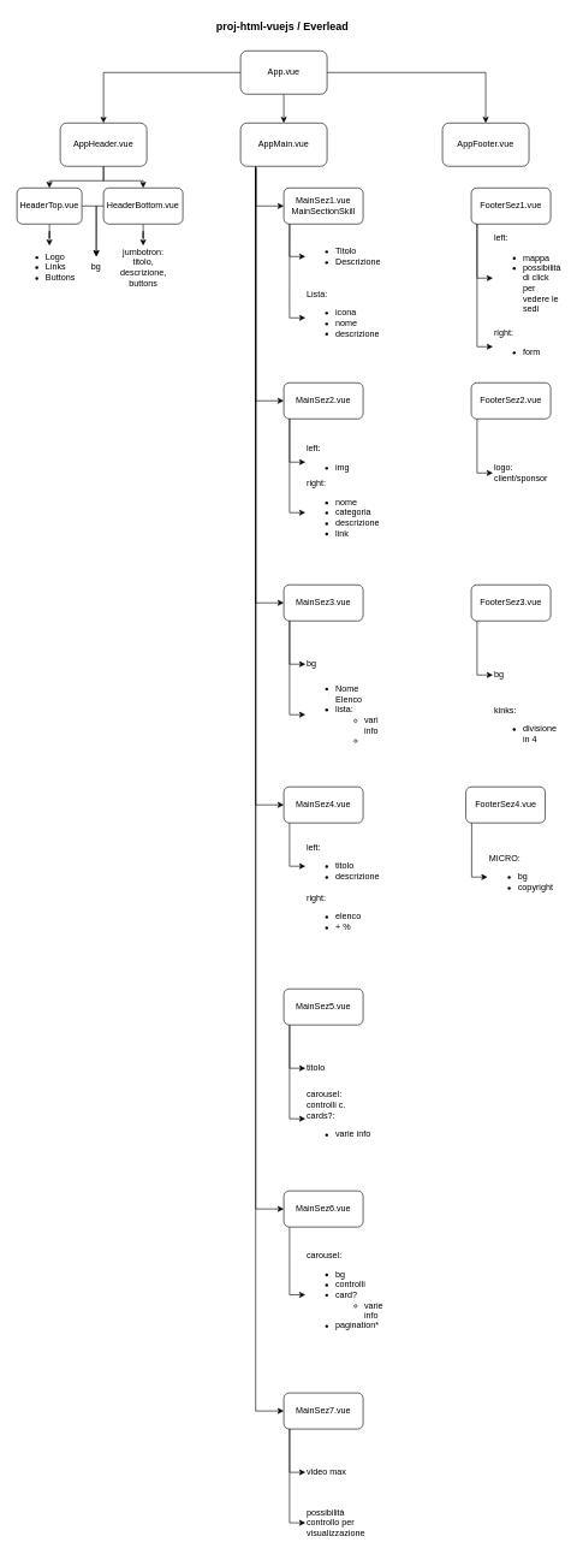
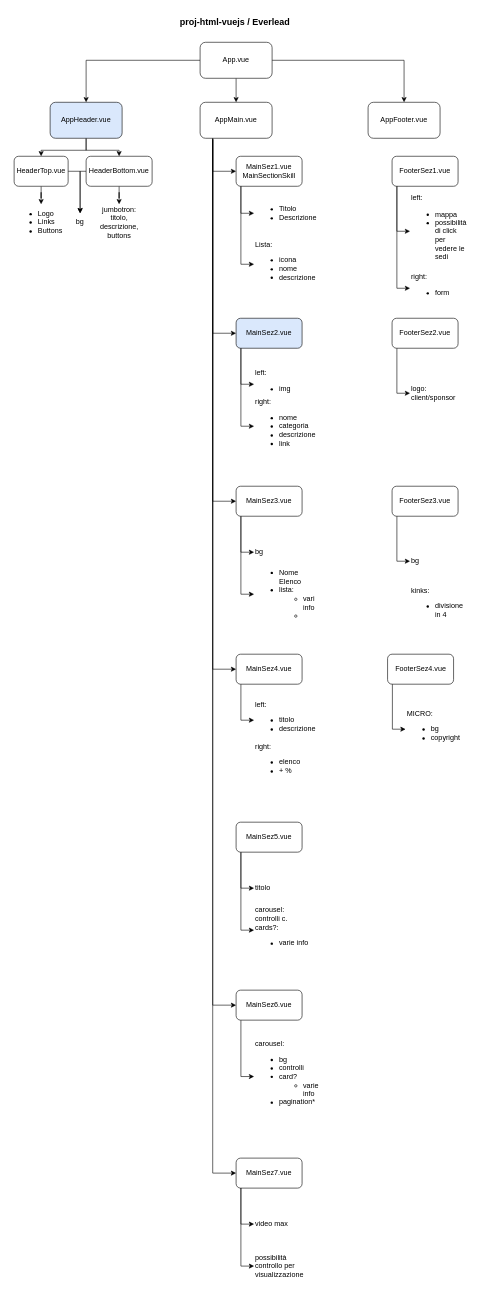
- <mxCell id="8" value="AppHeader.vue" style="rounded=1;whiteSpace=wrap;html=1;" parent="1" vertex="1"><mxGeometry x="83" y="170" width="120" height="60" as="geometry" /></mxCell>
+ <mxCell id="8" value="AppHeader.vue" style="rounded=1;whiteSpace=wrap;html=1;fillColor=#dae8fc;" parent="1" vertex="1"><mxGeometry x="83" y="170" width="120" height="60" as="geometry" /></mxCell>
- <mxCell id="33" value="MainSez2.vue" style="rounded=1;whiteSpace=wrap;html=1;" parent="1" vertex="1"><mxGeometry x="393" y="530" width="110" height="50" as="geometry" /></mxCell>
+ <mxCell id="33" value="MainSez2.vue" style="rounded=1;whiteSpace=wrap;html=1;fillColor=#dae8fc;" parent="1" vertex="1"><mxGeometry x="393" y="530" width="110" height="50" as="geometry" /></mxCell>
